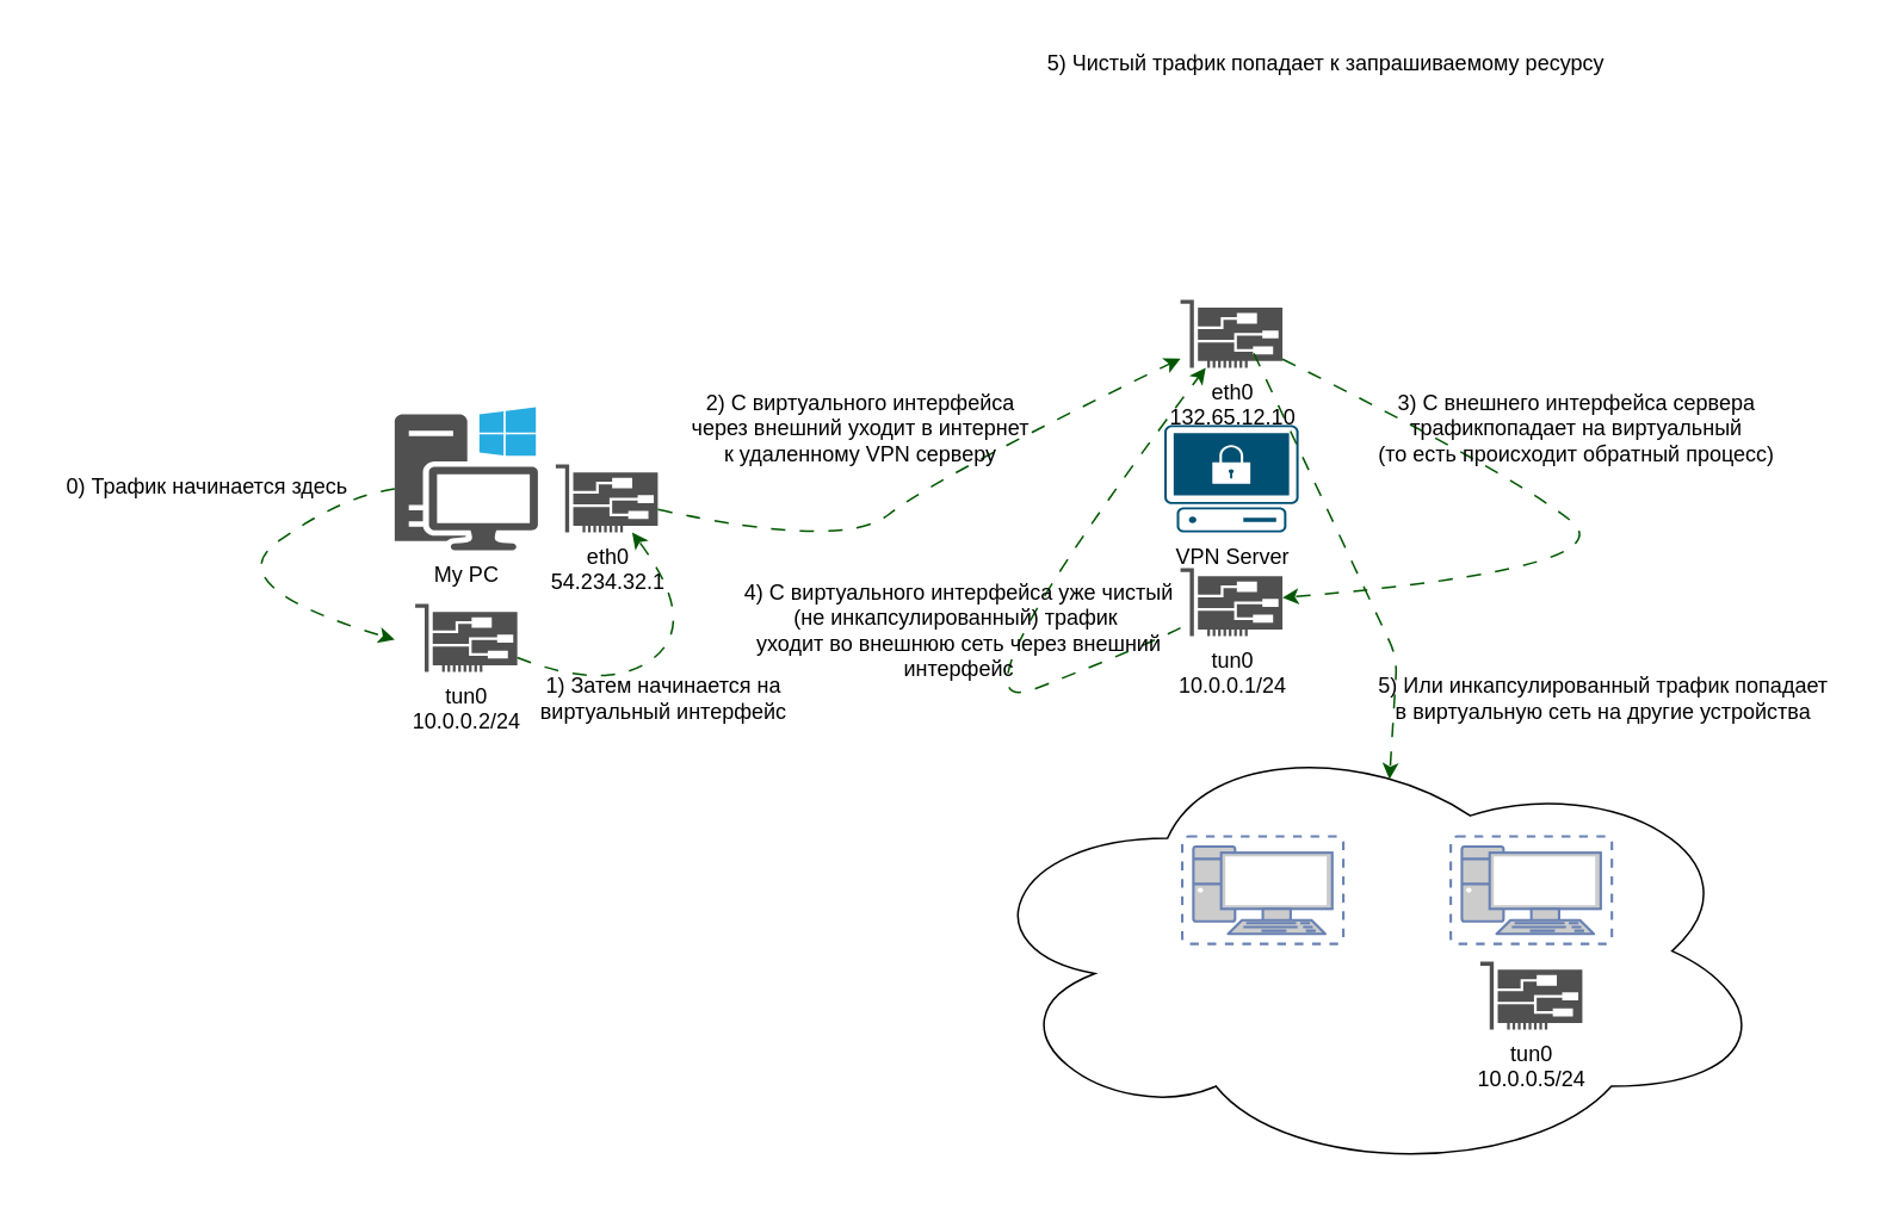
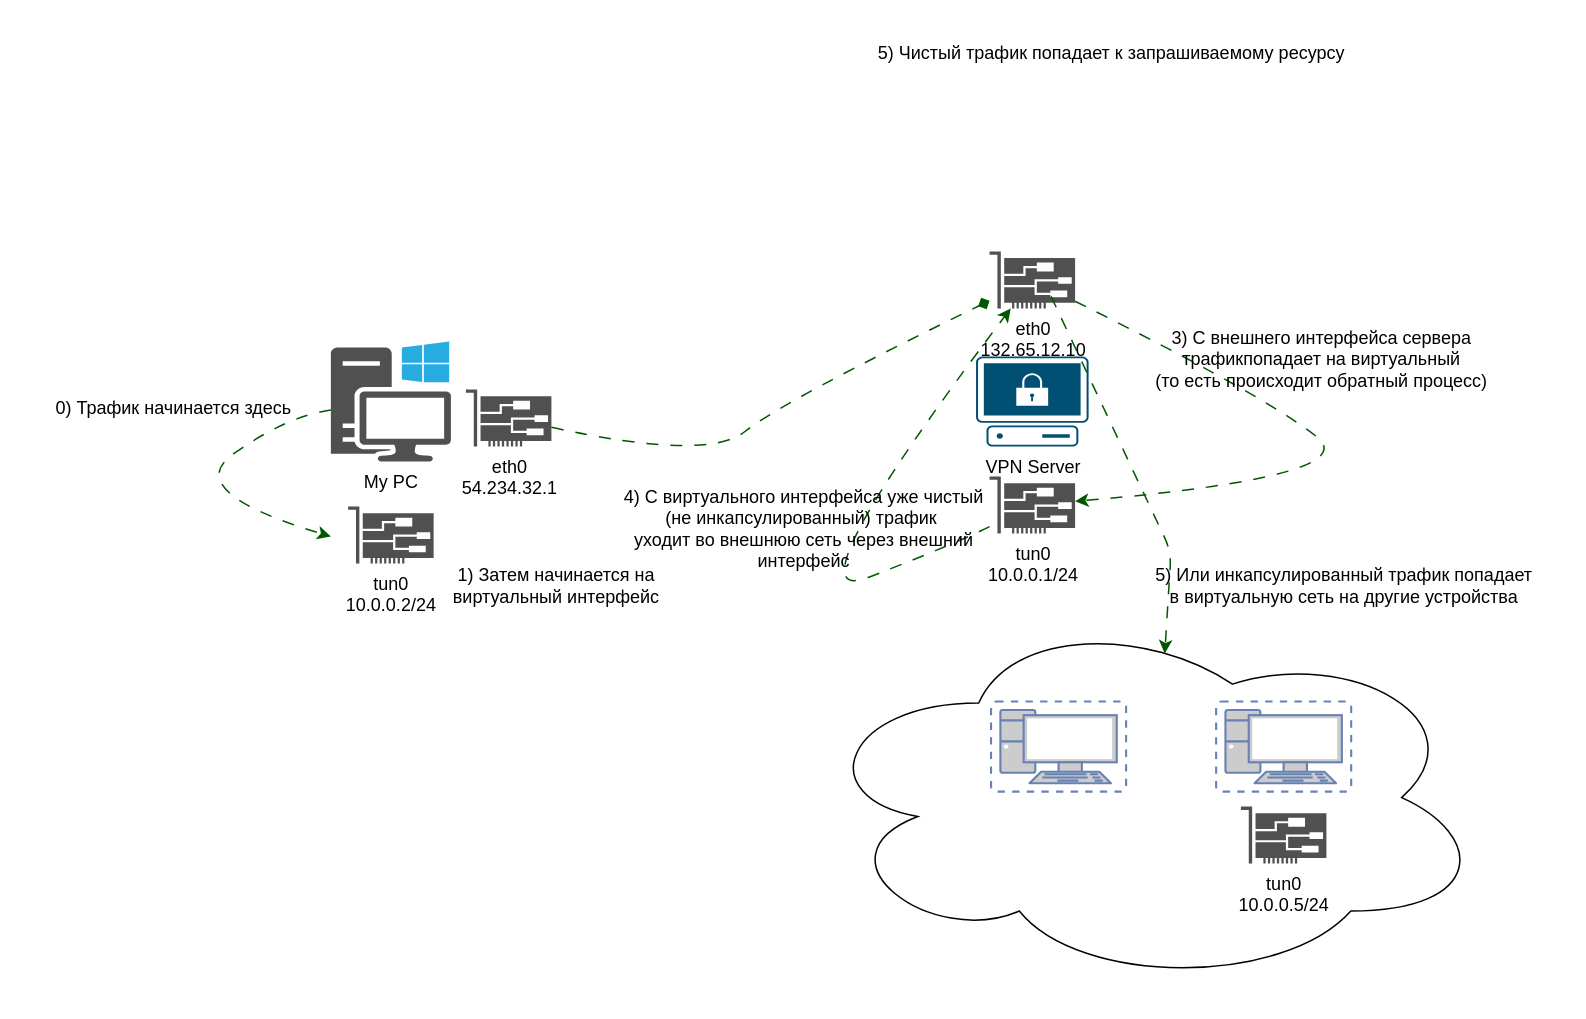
- <mxCell id="15" value="" style="endArrow=classic;html=1;dashed=1;dashPattern=8 8;curved=1;fillColor=#008a00;strokeColor=#005700;" edge="1" parent="1" source="7" target="10"><mxGeometry width="50" height="50" relative="1" as="geometry"><mxPoint x="420" y="287" as="sourcePoint" /><mxPoint x="484" y="217" as="targetPoint" /><Array as="points"><mxPoint x="471" y="307" /><mxPoint x="521" y="267" /></Array></mxGeometry></mxCell>
+ <mxCell id="15" value="" style="endArrow=diamond;html=1;dashed=1;dashPattern=8 8;curved=1;fillColor=#008a00;strokeColor=#005700;" edge="1" parent="1" source="7" target="10"><mxGeometry width="50" height="50" relative="1" as="geometry"><mxPoint x="420" y="287" as="sourcePoint" /><mxPoint x="484" y="217" as="targetPoint" /><Array as="points"><mxPoint x="471" y="307" /><mxPoint x="521" y="267" /></Array></mxGeometry></mxCell>
- <mxCell id="16" value="2) С виртуального интерфейса&lt;br&gt;через внешний уходит в интернет&lt;br&gt;к удаленному VPN серверу" style="text;html=1;align=center;verticalAlign=middle;resizable=0;points=[];autosize=1;strokeColor=none;fillColor=none;" vertex="1" parent="1"><mxGeometry x="370" y="209" width="220" height="60" as="geometry" /></mxCell>
- <mxCell id="12" value="" style="endArrow=classic;html=1;dashed=1;dashPattern=8 8;curved=1;fillColor=#008a00;strokeColor=#005700;" edge="1" parent="1" source="6" target="7"><mxGeometry width="50" height="50" relative="1" as="geometry"><mxPoint x="400" y="383" as="sourcePoint" /><mxPoint x="400" y="467" as="targetPoint" /><Array as="points"><mxPoint x="340" y="387" /><mxPoint x="390" y="347" /></Array></mxGeometry></mxCell>
